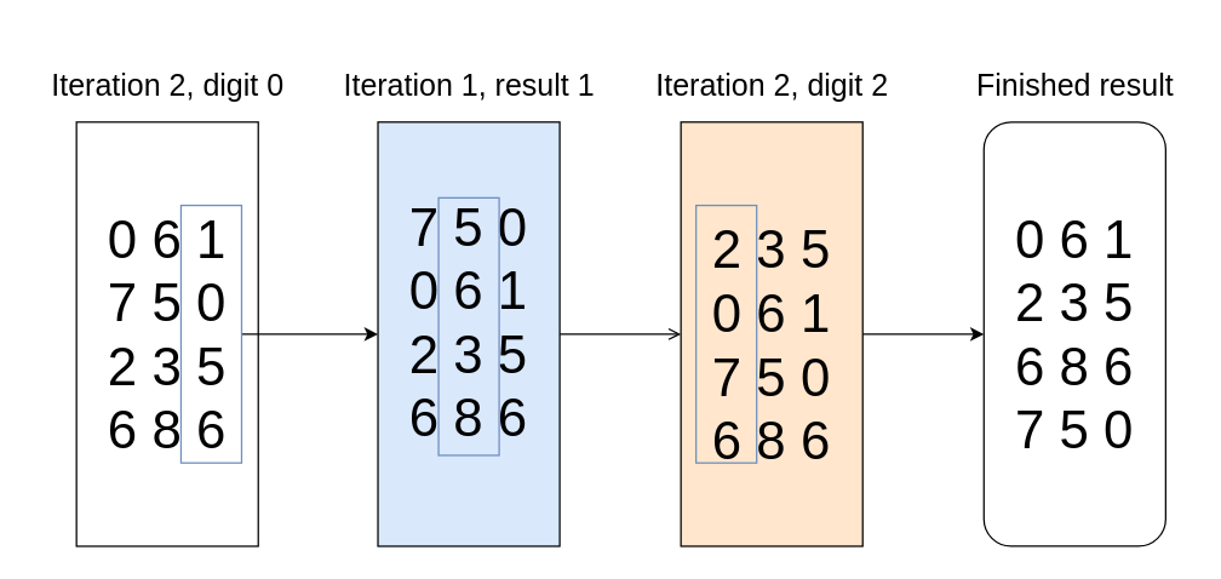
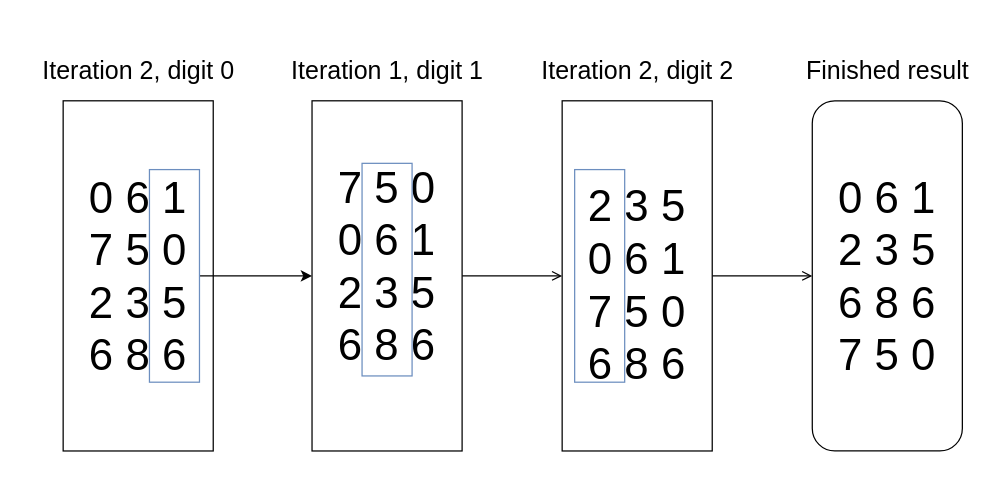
- <mxCell id="13" value="&lt;font style=&quot;font-size: 20px;&quot;&gt;Iteration 1, result 1&lt;br&gt;&lt;/font&gt;" style="text;html=1;align=center;verticalAlign=middle;resizable=0;points=[];autosize=1;strokeColor=none;fillColor=none;fontSize=35;" vertex="1" parent="1"><mxGeometry x="219" y="20" width="180" height="60" as="geometry" /></mxCell>
+ <mxCell id="13" value="&lt;font style=&quot;font-size: 20px;&quot;&gt;Iteration 1, digit 1&lt;br&gt;&lt;/font&gt;" style="text;html=1;align=center;verticalAlign=middle;resizable=0;points=[];autosize=1;strokeColor=none;fillColor=none;fontSize=35;" vertex="1" parent="1"><mxGeometry x="219" y="20" width="180" height="60" as="geometry" /></mxCell>
- <mxCell id="4" value="&#10;&lt;div style=&quot;font-size: 35px;&quot;&gt;&lt;font style=&quot;font-size: 35px;&quot;&gt;7 5 0&lt;/font&gt;&lt;/div&gt;&lt;div style=&quot;font-size: 35px;&quot;&gt;&lt;font style=&quot;font-size: 35px;&quot;&gt;0 6 1&lt;/font&gt;&lt;/div&gt;&lt;div style=&quot;font-size: 35px;&quot;&gt;&lt;font style=&quot;font-size: 35px;&quot;&gt;2 3 5&lt;/font&gt;&lt;/div&gt;&lt;div style=&quot;font-size: 35px;&quot;&gt;&lt;font style=&quot;font-size: 35px;&quot;&gt;6 8 6&lt;br&gt;&lt;/font&gt;&lt;/div&gt;&#10;&#10;" style="rounded=0;whiteSpace=wrap;html=1;fillColor=#dae8fc;" vertex="1" parent="1"><mxGeometry x="249" y="80" width="120" height="280" as="geometry" /></mxCell>
+ <mxCell id="4" value="&#10;&lt;div style=&quot;font-size: 35px;&quot;&gt;&lt;font style=&quot;font-size: 35px;&quot;&gt;7 5 0&lt;/font&gt;&lt;/div&gt;&lt;div style=&quot;font-size: 35px;&quot;&gt;&lt;font style=&quot;font-size: 35px;&quot;&gt;0 6 1&lt;/font&gt;&lt;/div&gt;&lt;div style=&quot;font-size: 35px;&quot;&gt;&lt;font style=&quot;font-size: 35px;&quot;&gt;2 3 5&lt;/font&gt;&lt;/div&gt;&lt;div style=&quot;font-size: 35px;&quot;&gt;&lt;font style=&quot;font-size: 35px;&quot;&gt;6 8 6&lt;br&gt;&lt;/font&gt;&lt;/div&gt;&#10;&#10;" style="rounded=0;whiteSpace=wrap;html=1;" vertex="1" parent="1"><mxGeometry x="249" y="80" width="120" height="280" as="geometry" /></mxCell>
- <mxCell id="6" value="&lt;br&gt;&lt;div style=&quot;font-size: 35px;&quot;&gt;&lt;font style=&quot;font-size: 35px;&quot;&gt;2 3 5&lt;/font&gt;&lt;/div&gt;&lt;div style=&quot;font-size: 35px;&quot;&gt;&lt;font style=&quot;font-size: 35px;&quot;&gt;0 6 1&lt;/font&gt;&lt;/div&gt;&lt;div style=&quot;font-size: 35px;&quot;&gt;&lt;font style=&quot;font-size: 35px;&quot;&gt;7 5 0&lt;/font&gt;&lt;/div&gt;&lt;div style=&quot;font-size: 35px;&quot;&gt;&lt;font style=&quot;font-size: 35px;&quot;&gt;6 8 6&lt;br&gt;&lt;/font&gt;&lt;/div&gt;" style="rounded=0;whiteSpace=wrap;html=1;fillColor=#ffe6cc;" vertex="1" parent="1"><mxGeometry x="449" y="80" width="120" height="280" as="geometry" /></mxCell>
+ <mxCell id="6" value="&lt;br&gt;&lt;div style=&quot;font-size: 35px;&quot;&gt;&lt;font style=&quot;font-size: 35px;&quot;&gt;2 3 5&lt;/font&gt;&lt;/div&gt;&lt;div style=&quot;font-size: 35px;&quot;&gt;&lt;font style=&quot;font-size: 35px;&quot;&gt;0 6 1&lt;/font&gt;&lt;/div&gt;&lt;div style=&quot;font-size: 35px;&quot;&gt;&lt;font style=&quot;font-size: 35px;&quot;&gt;7 5 0&lt;/font&gt;&lt;/div&gt;&lt;div style=&quot;font-size: 35px;&quot;&gt;&lt;font style=&quot;font-size: 35px;&quot;&gt;6 8 6&lt;br&gt;&lt;/font&gt;&lt;/div&gt;" style="rounded=0;whiteSpace=wrap;html=1;" vertex="1" parent="1"><mxGeometry x="449" y="80" width="120" height="280" as="geometry" /></mxCell>
- <mxCell id="5" value="" style="edgeStyle=orthogonalEdgeStyle;rounded=0;orthogonalLoop=1;jettySize=auto;html=1;fontSize=35;" edge="1" parent="1" source="6" target="7"><mxGeometry relative="1" as="geometry" /></mxCell>
+ <mxCell id="5" value="" style="edgeStyle=orthogonalEdgeStyle;rounded=0;orthogonalLoop=1;jettySize=auto;html=1;fontSize=35;endArrow=open;" edge="1" parent="1" source="6" target="7"><mxGeometry relative="1" as="geometry" /></mxCell>
